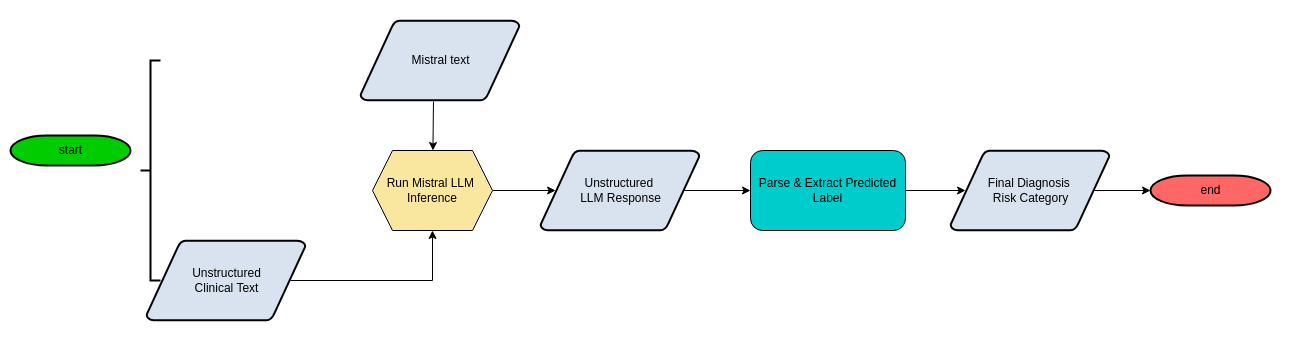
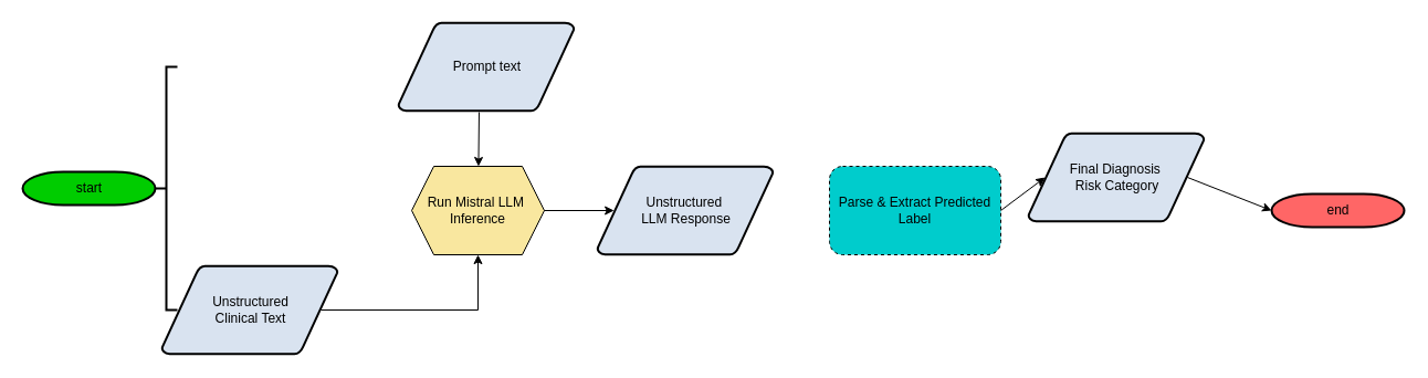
- <mxCell id="5" value="Mistral text" style="shape=mxgraph.flowchart.data;strokeWidth=2;gradientColor=none;gradientDirection=north;fontStyle=0;html=1;fillColor=light-dark(#D9E3F0,var(--ge-dark-color, #121212));" vertex="1" parent="1"><mxGeometry x="360" y="20" width="159" height="80" as="geometry" /></mxCell>
+ <mxCell id="5" value="Prompt text" style="shape=mxgraph.flowchart.data;strokeWidth=2;gradientColor=none;gradientDirection=north;fontStyle=0;html=1;fillColor=light-dark(#D9E3F0,var(--ge-dark-color, #121212));" vertex="1" parent="1"><mxGeometry x="360" y="20" width="159" height="80" as="geometry" /></mxCell>
- <mxCell id="2" value="start" style="shape=mxgraph.flowchart.terminator;strokeWidth=2;gradientColor=none;gradientDirection=north;fontStyle=0;html=1;fillColor=light-dark(#00CC00,var(--ge-dark-color, #121212));" parent="1" vertex="1"><mxGeometry x="10" y="135" width="120" height="30" as="geometry" /></mxCell>
+ <mxCell id="2" value="start" style="shape=mxgraph.flowchart.terminator;strokeWidth=2;gradientColor=none;gradientDirection=north;fontStyle=0;html=1;fillColor=light-dark(#00CC00,var(--ge-dark-color, #121212));" parent="1" vertex="1"><mxGeometry x="20" y="155" width="120" height="30" as="geometry" /></mxCell>
- <mxCell id="16" value="" style="endArrow=classic;html=1;rounded=0;exitX=0.905;exitY=0.5;exitDx=0;exitDy=0;entryX=0;entryY=0.5;entryDx=0;entryDy=0;exitPerimeter=0;" edge="1" parent="1" source="7" target="8"><mxGeometry width="50" height="50" relative="1" as="geometry"><mxPoint x="680" y="200" as="sourcePoint" /><mxPoint x="743" y="200" as="targetPoint" /></mxGeometry></mxCell>
- <mxCell id="8" value="Parse &amp;amp; Extract Predicted Label" style="rounded=1;whiteSpace=wrap;html=1;fillColor=light-dark(#00CCCC,var(--ge-dark-color, #121212));" vertex="1" parent="1"><mxGeometry x="750" y="150" width="155" height="80" as="geometry" /></mxCell>
+ <mxCell id="8" value="Parse &amp;amp; Extract Predicted Label" style="rounded=1;whiteSpace=wrap;html=1;fillColor=light-dark(#00CCCC,var(--ge-dark-color, #121212));dashed=1;" vertex="1" parent="1"><mxGeometry x="750" y="150" width="155" height="80" as="geometry" /></mxCell>
- <mxCell id="9" value="Final Diagnosis&amp;nbsp;&lt;div&gt;Risk Category&lt;/div&gt;" style="shape=mxgraph.flowchart.data;strokeWidth=2;gradientColor=none;gradientDirection=north;fontStyle=0;html=1;fillColor=light-dark(#D9E3F0,var(--ge-dark-color, #121212));" vertex="1" parent="1"><mxGeometry x="950" y="150" width="159" height="80" as="geometry" /></mxCell>
+ <mxCell id="9" value="Final Diagnosis&amp;nbsp;&lt;div&gt;Risk Category&lt;/div&gt;" style="shape=mxgraph.flowchart.data;strokeWidth=2;gradientColor=none;gradientDirection=north;fontStyle=0;html=1;fillColor=light-dark(#D9E3F0,var(--ge-dark-color, #121212));" vertex="1" parent="1"><mxGeometry x="930" y="120" width="159" height="80" as="geometry" /></mxCell>
